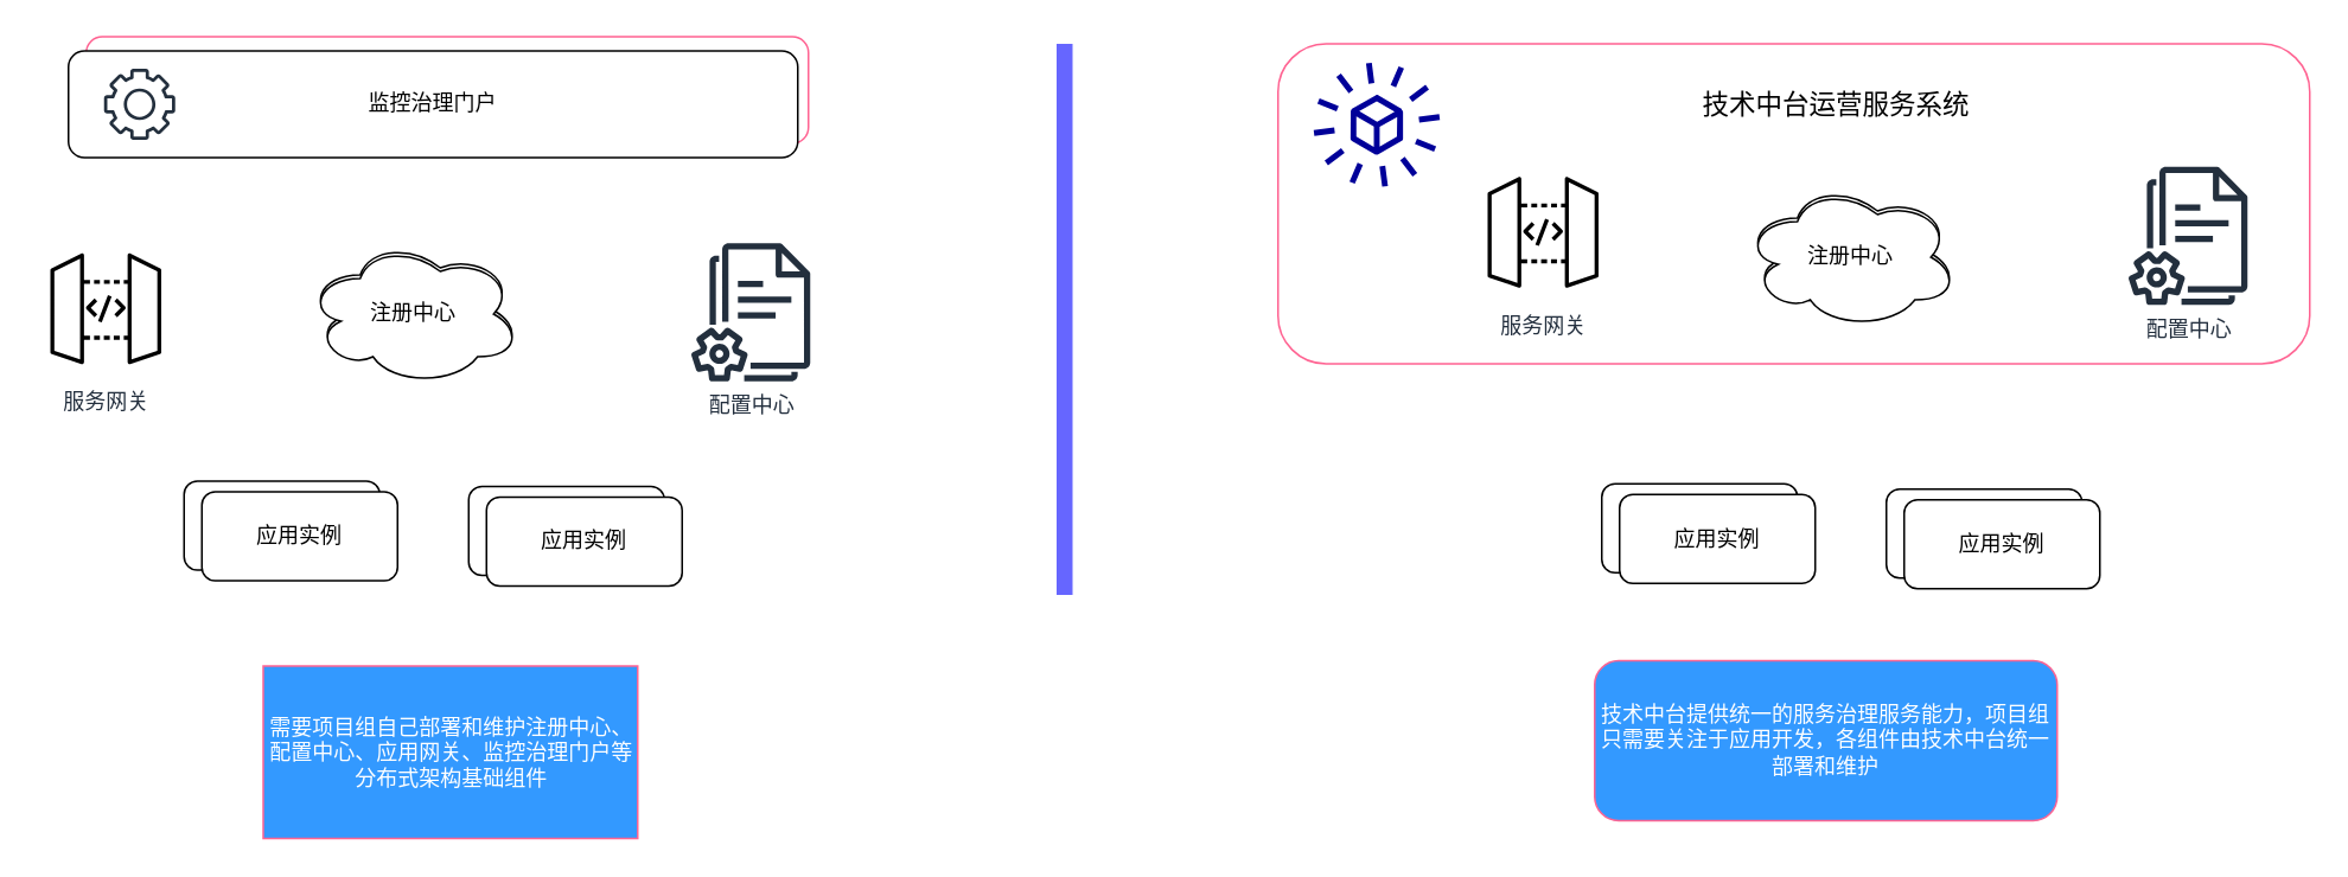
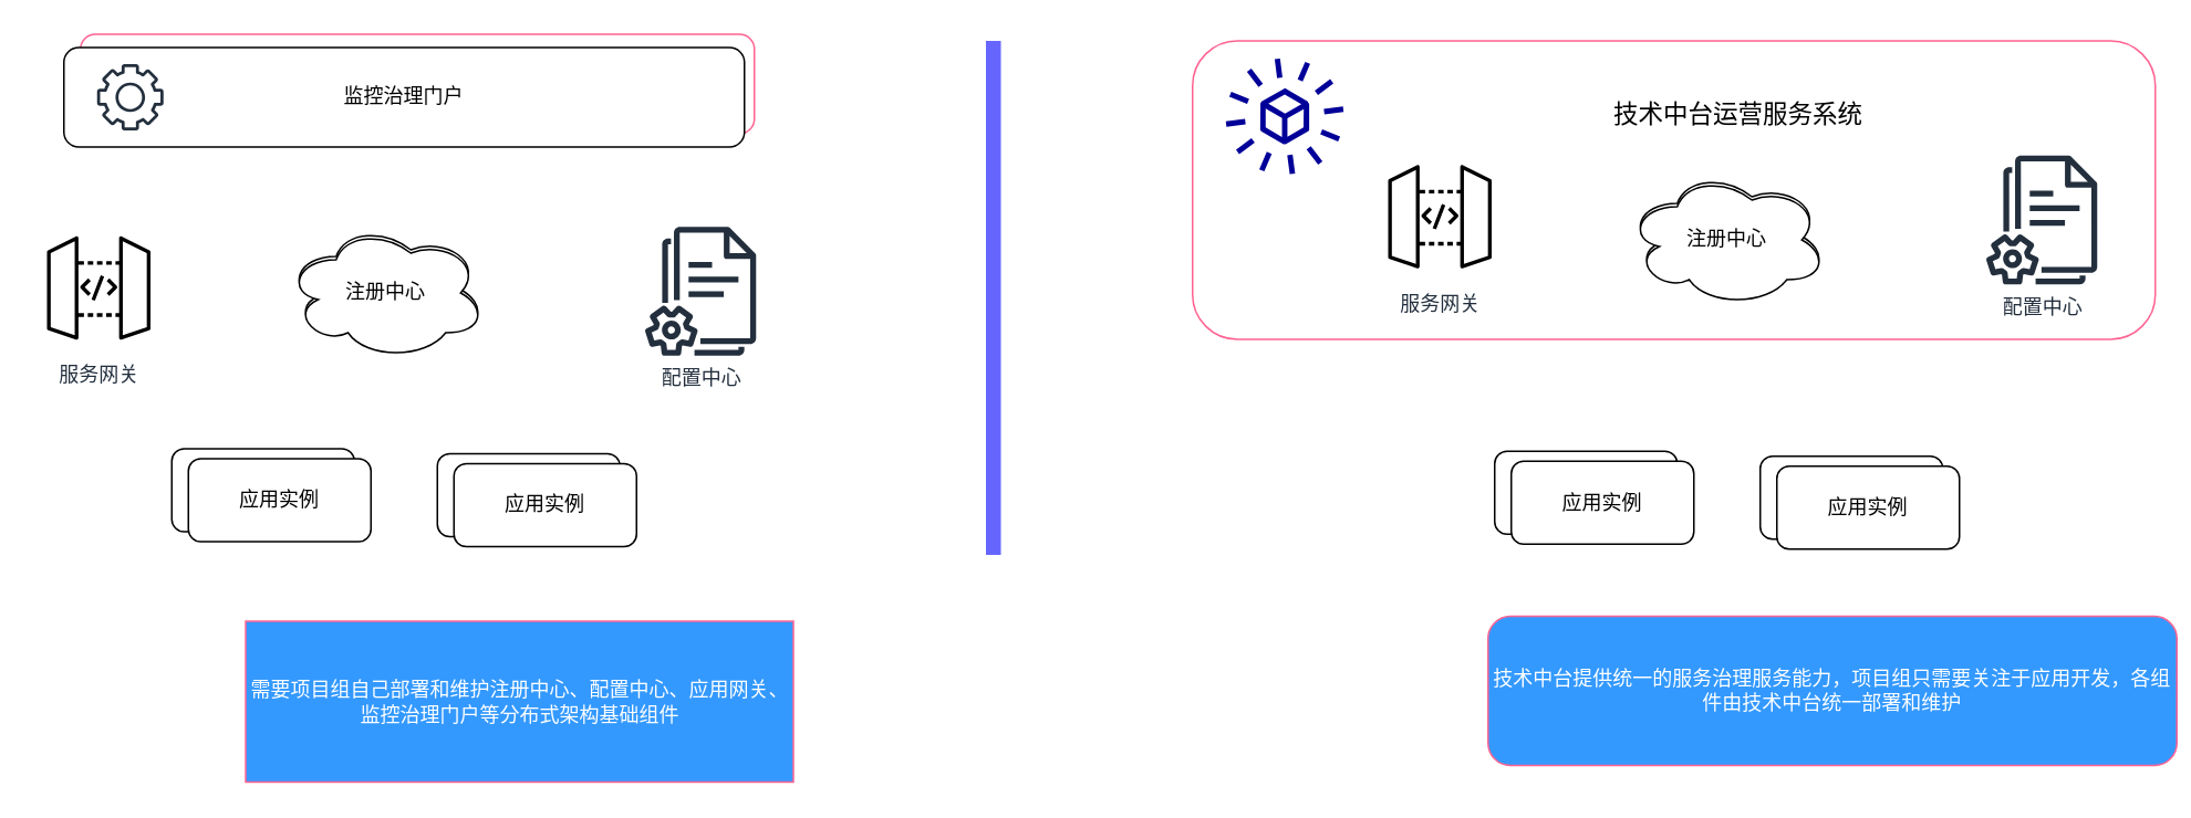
- <mxCell id="21" value="&lt;font color=&quot;#000000&quot; style=&quot;font-size: 15px&quot;&gt;技术中台运营服务系统&lt;/font&gt;" style="text;html=1;strokeColor=none;fillColor=none;align=center;verticalAlign=middle;whiteSpace=wrap;rounded=0;sketch=0;fontSize=13;fontColor=#FFFFFF;" vertex="1" parent="1"><mxGeometry x="948" y="43" width="168" height="30" as="geometry" /></mxCell>
+ <mxCell id="21" value="&lt;font color=&quot;#000000&quot; style=&quot;font-size: 15px&quot;&gt;技术中台运营服务系统&lt;/font&gt;" style="text;html=1;strokeColor=none;fillColor=none;align=center;verticalAlign=middle;whiteSpace=wrap;rounded=0;sketch=0;fontSize=13;fontColor=#FFFFFF;" vertex="1" parent="1"><mxGeometry x="963" y="53" width="168" height="30" as="geometry" /></mxCell>
- <mxCell id="26" value="&lt;font color=&quot;#ffffff&quot;&gt;技术中台提供统一的服务治理服务能力，项目组只需要关注于应用开发，各组件由技术中台统一部署和维护&lt;/font&gt;" style="rounded=1;whiteSpace=wrap;html=1;sketch=0;fontColor=#5AA9E6;strokeColor=#FF6392;fillColor=#3399FF;" vertex="1" parent="1"><mxGeometry x="896" y="371" width="260" height="90" as="geometry" /></mxCell>
+ <mxCell id="26" value="&lt;font color=&quot;#ffffff&quot;&gt;技术中台提供统一的服务治理服务能力，项目组只需要关注于应用开发，各组件由技术中台统一部署和维护&lt;/font&gt;" style="rounded=1;whiteSpace=wrap;html=1;sketch=0;fontColor=#5AA9E6;strokeColor=#FF6392;fillColor=#3399FF;" vertex="1" parent="1"><mxGeometry x="896" y="371" width="415" height="90" as="geometry" /></mxCell>
- <mxCell id="13" value="&lt;font&gt;&lt;font color=&quot;#ffffff&quot;&gt;需要项目组自己部署和维护注册中心、配置中心、应用网关、监控治理门户等分布式架构基础组件&lt;/font&gt;&lt;br&gt;&lt;/font&gt;" style="rounded=1;whiteSpace=wrap;html=1;sketch=0;fontColor=#5AA9E6;strokeColor=#FF6392;fillColor=#3399FF;arcSize=0;" vertex="1" parent="1"><mxGeometry x="147.5" y="374" width="210.5" height="97" as="geometry" /></mxCell>
+ <mxCell id="13" value="&lt;font&gt;&lt;font color=&quot;#ffffff&quot;&gt;需要项目组自己部署和维护注册中心、配置中心、应用网关、监控治理门户等分布式架构基础组件&lt;/font&gt;&lt;br&gt;&lt;/font&gt;" style="rounded=1;whiteSpace=wrap;html=1;sketch=0;fontColor=#5AA9E6;strokeColor=#FF6392;fillColor=#3399FF;arcSize=0;" vertex="1" parent="1"><mxGeometry x="147.5" y="374" width="330" height="97" as="geometry" /></mxCell>
